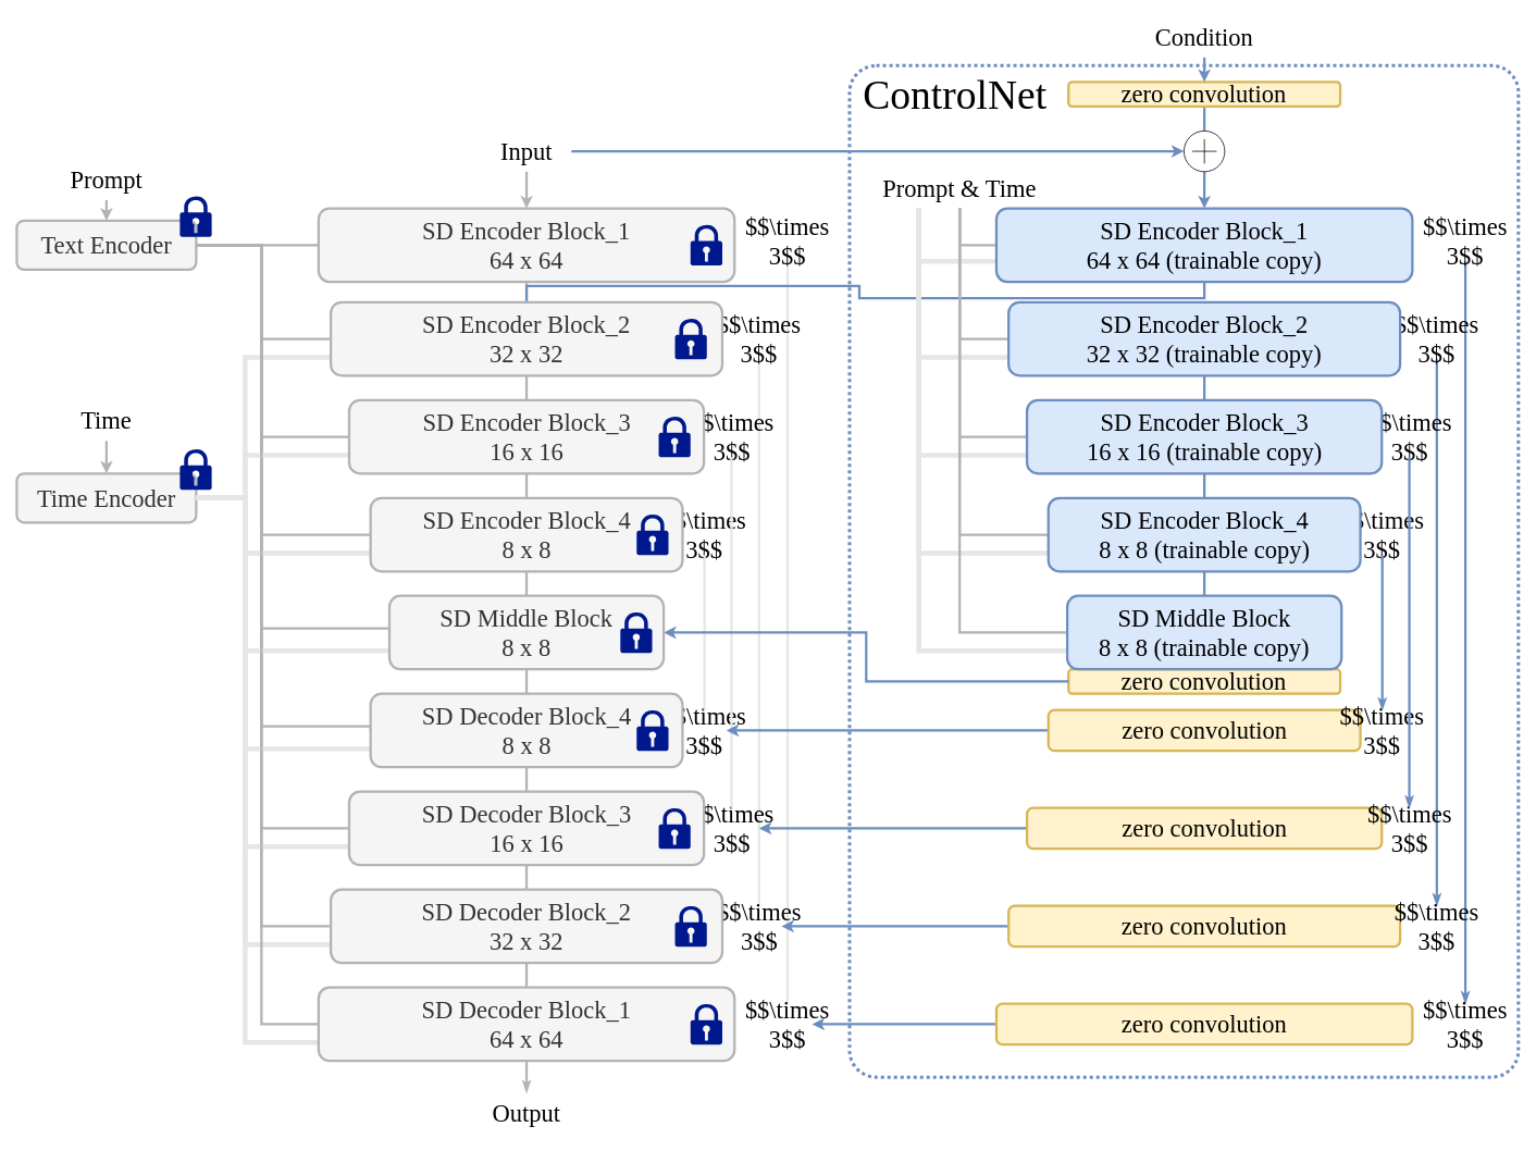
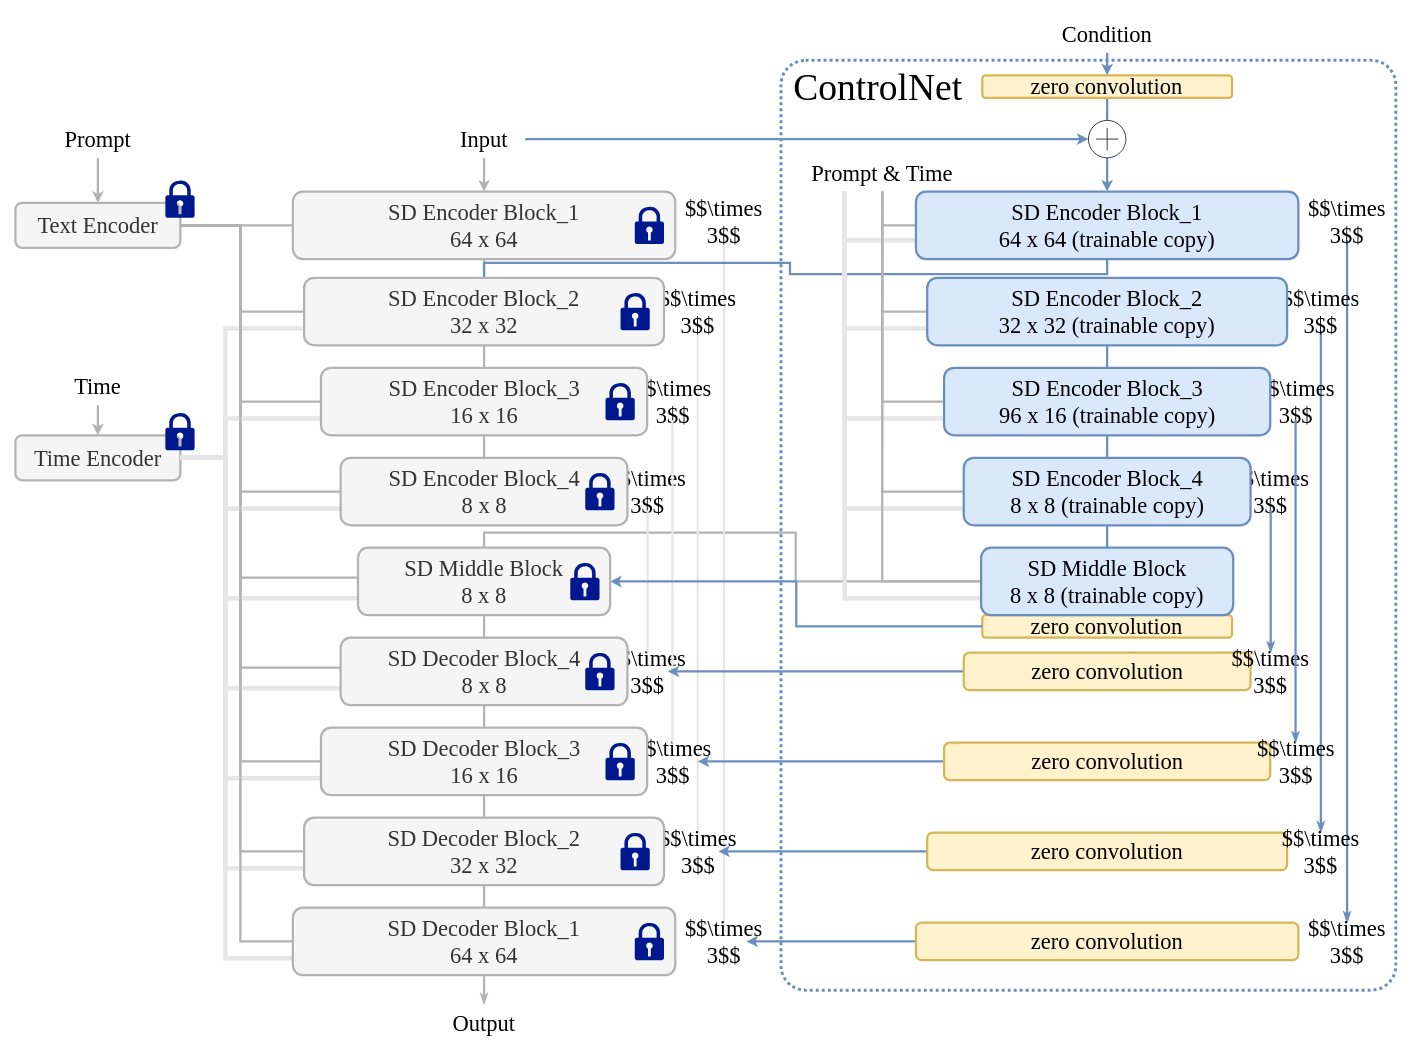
- <mxCell id="12" value="&lt;font style=&quot;font-size: 30px;&quot; face=&quot;Times New Roman&quot;&gt;Prompt&lt;/font&gt;" style="text;html=1;strokeColor=none;fillColor=none;align=center;verticalAlign=middle;whiteSpace=wrap;rounded=0;" vertex="1" parent="1"><mxGeometry x="75" y="195" width="110" height="50" as="geometry" /></mxCell>
+ <mxCell id="12" value="&lt;font style=&quot;font-size: 30px;&quot; face=&quot;Times New Roman&quot;&gt;Prompt&lt;/font&gt;" style="text;html=1;strokeColor=none;fillColor=none;align=center;verticalAlign=middle;whiteSpace=wrap;rounded=0;" vertex="1" parent="1"><mxGeometry x="75" y="160" width="110" height="50" as="geometry" /></mxCell>
- <mxCell id="98" value="&lt;font style=&quot;font-size: 30px;&quot; face=&quot;Times New Roman&quot;&gt;SD Encoder Block_3&lt;br&gt;16 x 16 (trainable copy)&lt;br&gt;&lt;/font&gt;" style="rounded=1;whiteSpace=wrap;html=1;fillColor=#dae8fc;strokeColor=#6c8ebf;strokeWidth=3;" vertex="1" parent="1"><mxGeometry x="1258.5" y="490" width="435" height="90" as="geometry" /></mxCell>
+ <mxCell id="98" value="&lt;font style=&quot;font-size: 30px;&quot; face=&quot;Times New Roman&quot;&gt;SD Encoder Block_3&lt;br&gt;96 x 16 (trainable copy)&lt;br&gt;&lt;/font&gt;" style="rounded=1;whiteSpace=wrap;html=1;fillColor=#dae8fc;strokeColor=#6c8ebf;strokeWidth=3;" vertex="1" parent="1"><mxGeometry x="1258.5" y="490" width="435" height="90" as="geometry" /></mxCell>
- <mxCell id="25" style="edgeStyle=orthogonalEdgeStyle;rounded=0;orthogonalLoop=1;jettySize=auto;html=1;exitX=0.5;exitY=0;exitDx=0;exitDy=0;entryX=0.5;entryY=1;entryDx=0;entryDy=0;endArrow=none;endFill=0;strokeColor=#B3B3B3;strokeWidth=3;" edge="1" parent="1" source="109" target="107"><mxGeometry relative="1" as="geometry"><mxPoint x="655" y="620" as="sourcePoint" /><mxPoint x="655" y="590" as="targetPoint" /></mxGeometry></mxCell>
+ <mxCell id="25" style="edgeStyle=orthogonalEdgeStyle;rounded=0;orthogonalLoop=1;jettySize=auto;html=1;exitX=0.5;exitY=0;exitDx=0;exitDy=0;endArrow=none;endFill=0;strokeColor=#B3B3B3;strokeWidth=3;" edge="1" parent="1" source="109" target="100"><mxGeometry relative="1" as="geometry"><mxPoint x="655" y="620" as="sourcePoint" /><mxPoint x="655" y="590" as="targetPoint" /></mxGeometry></mxCell>
